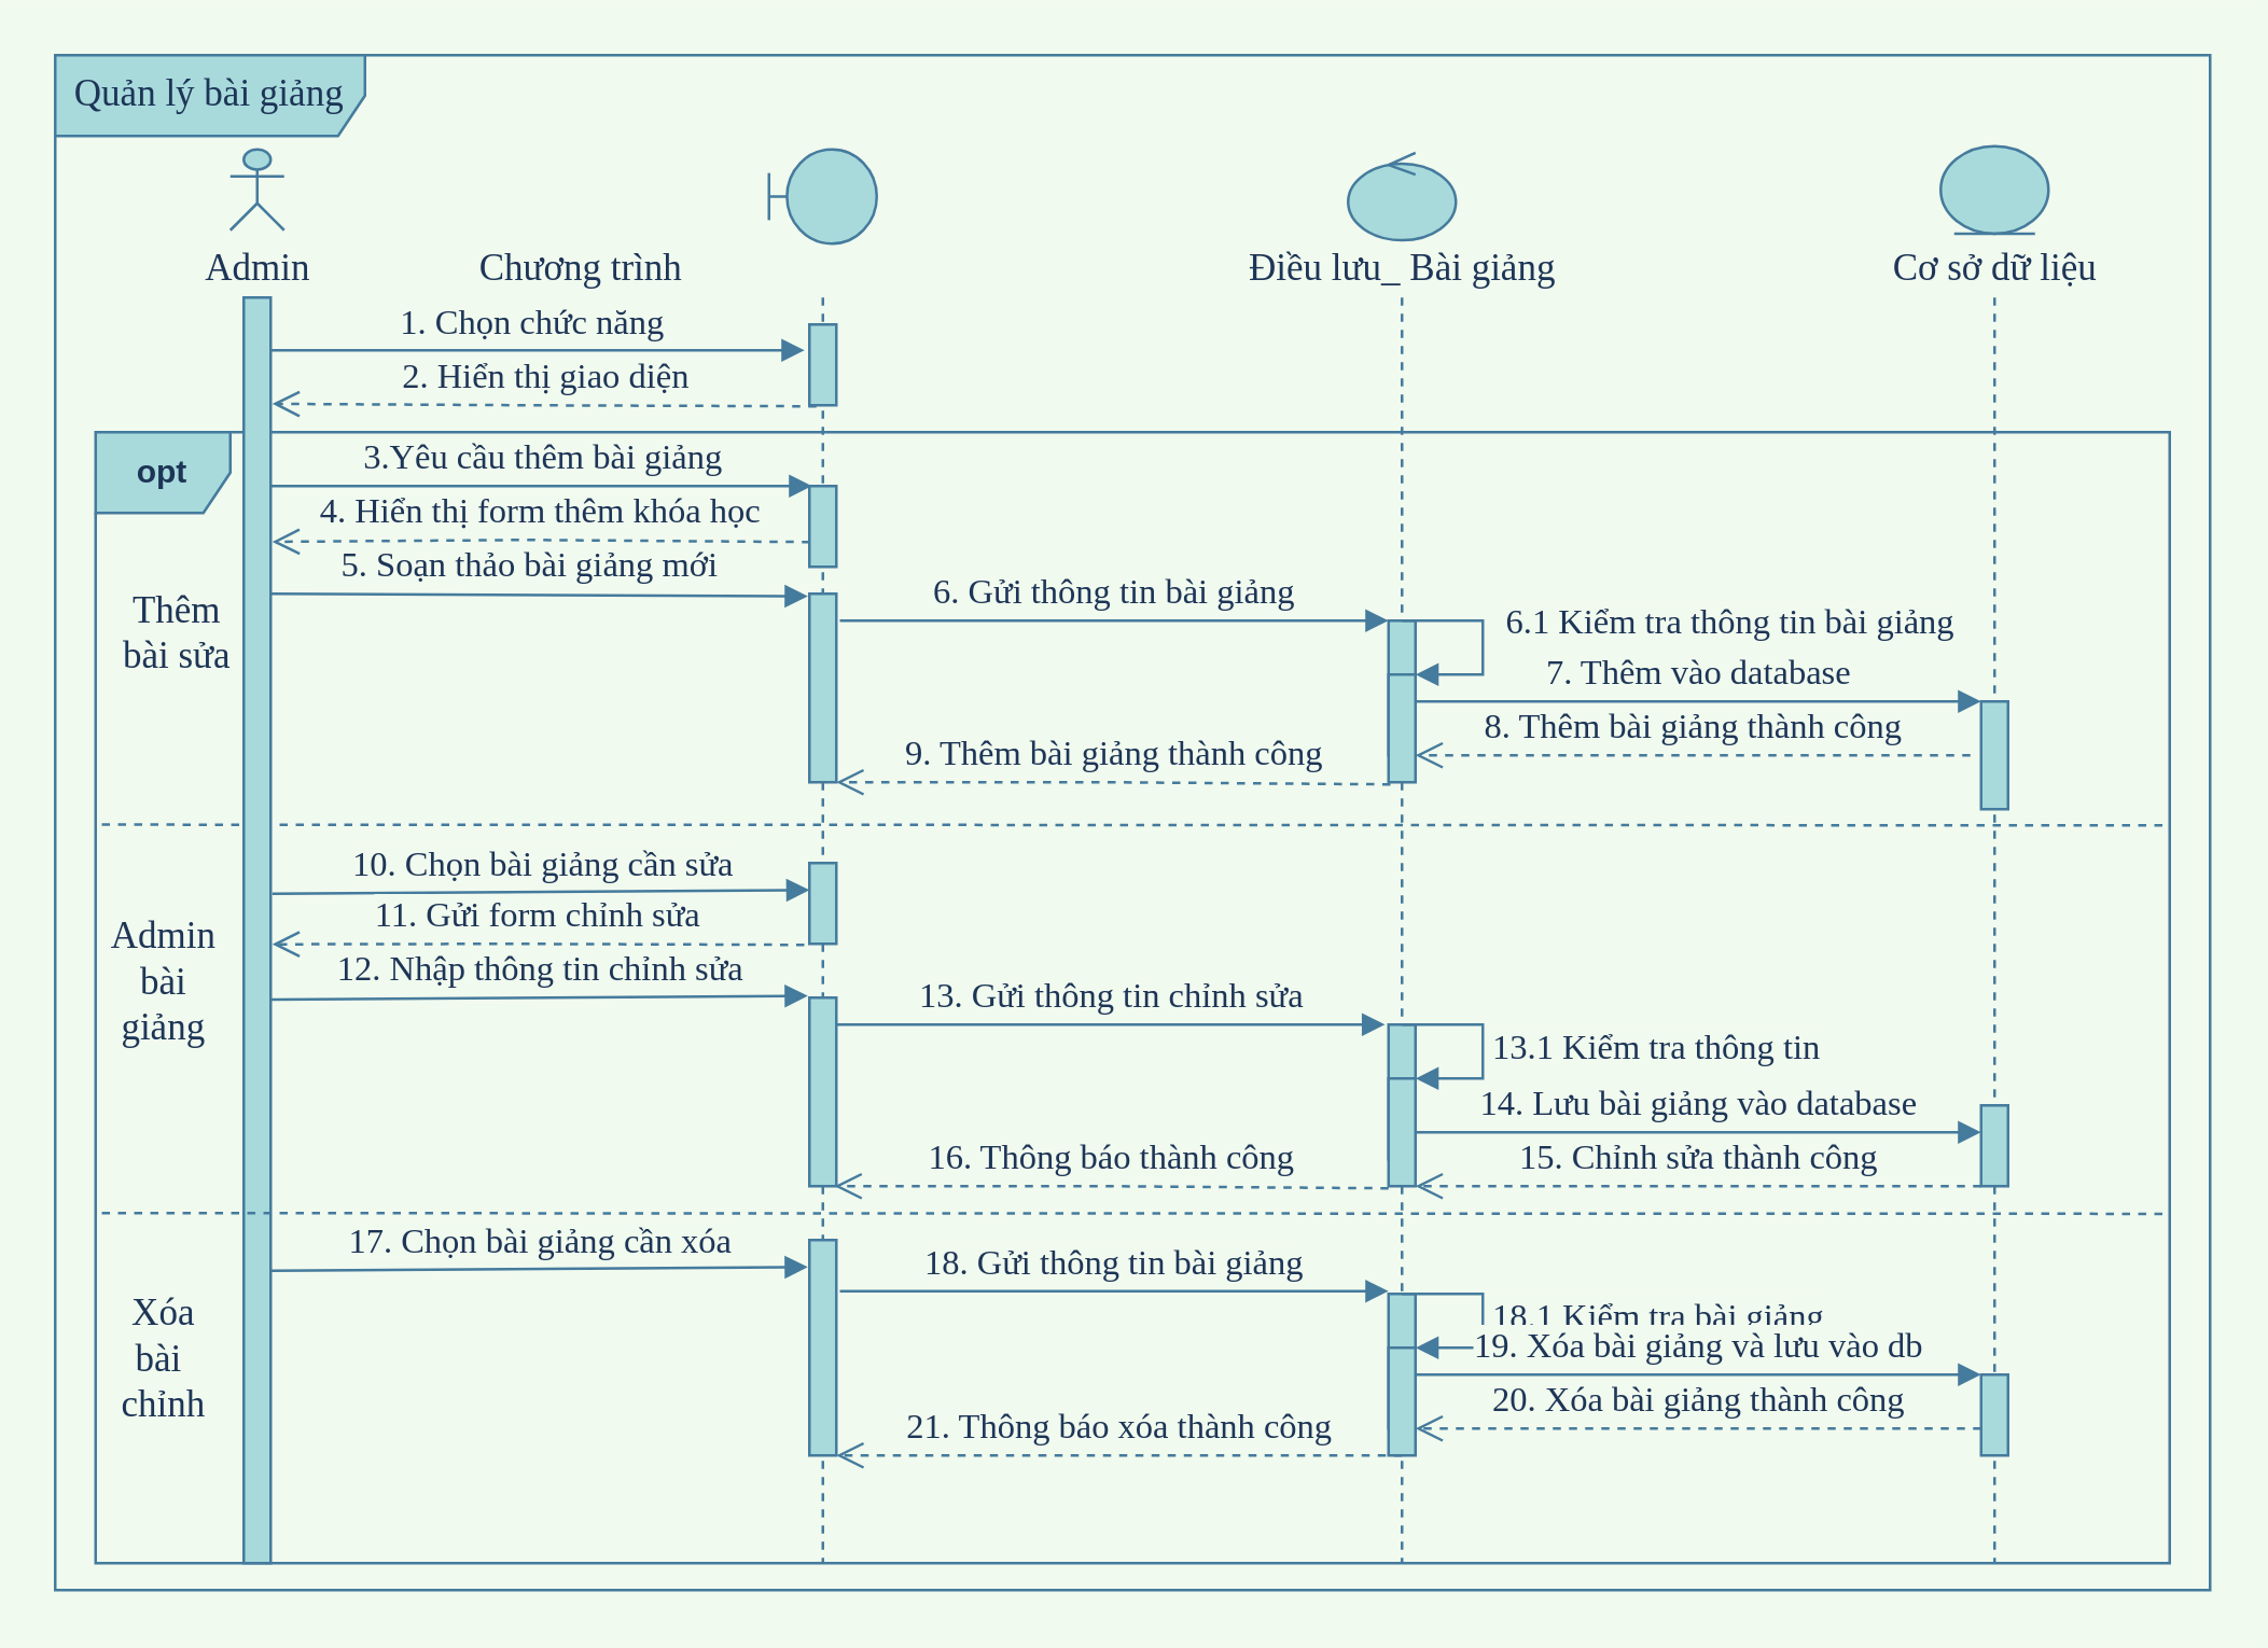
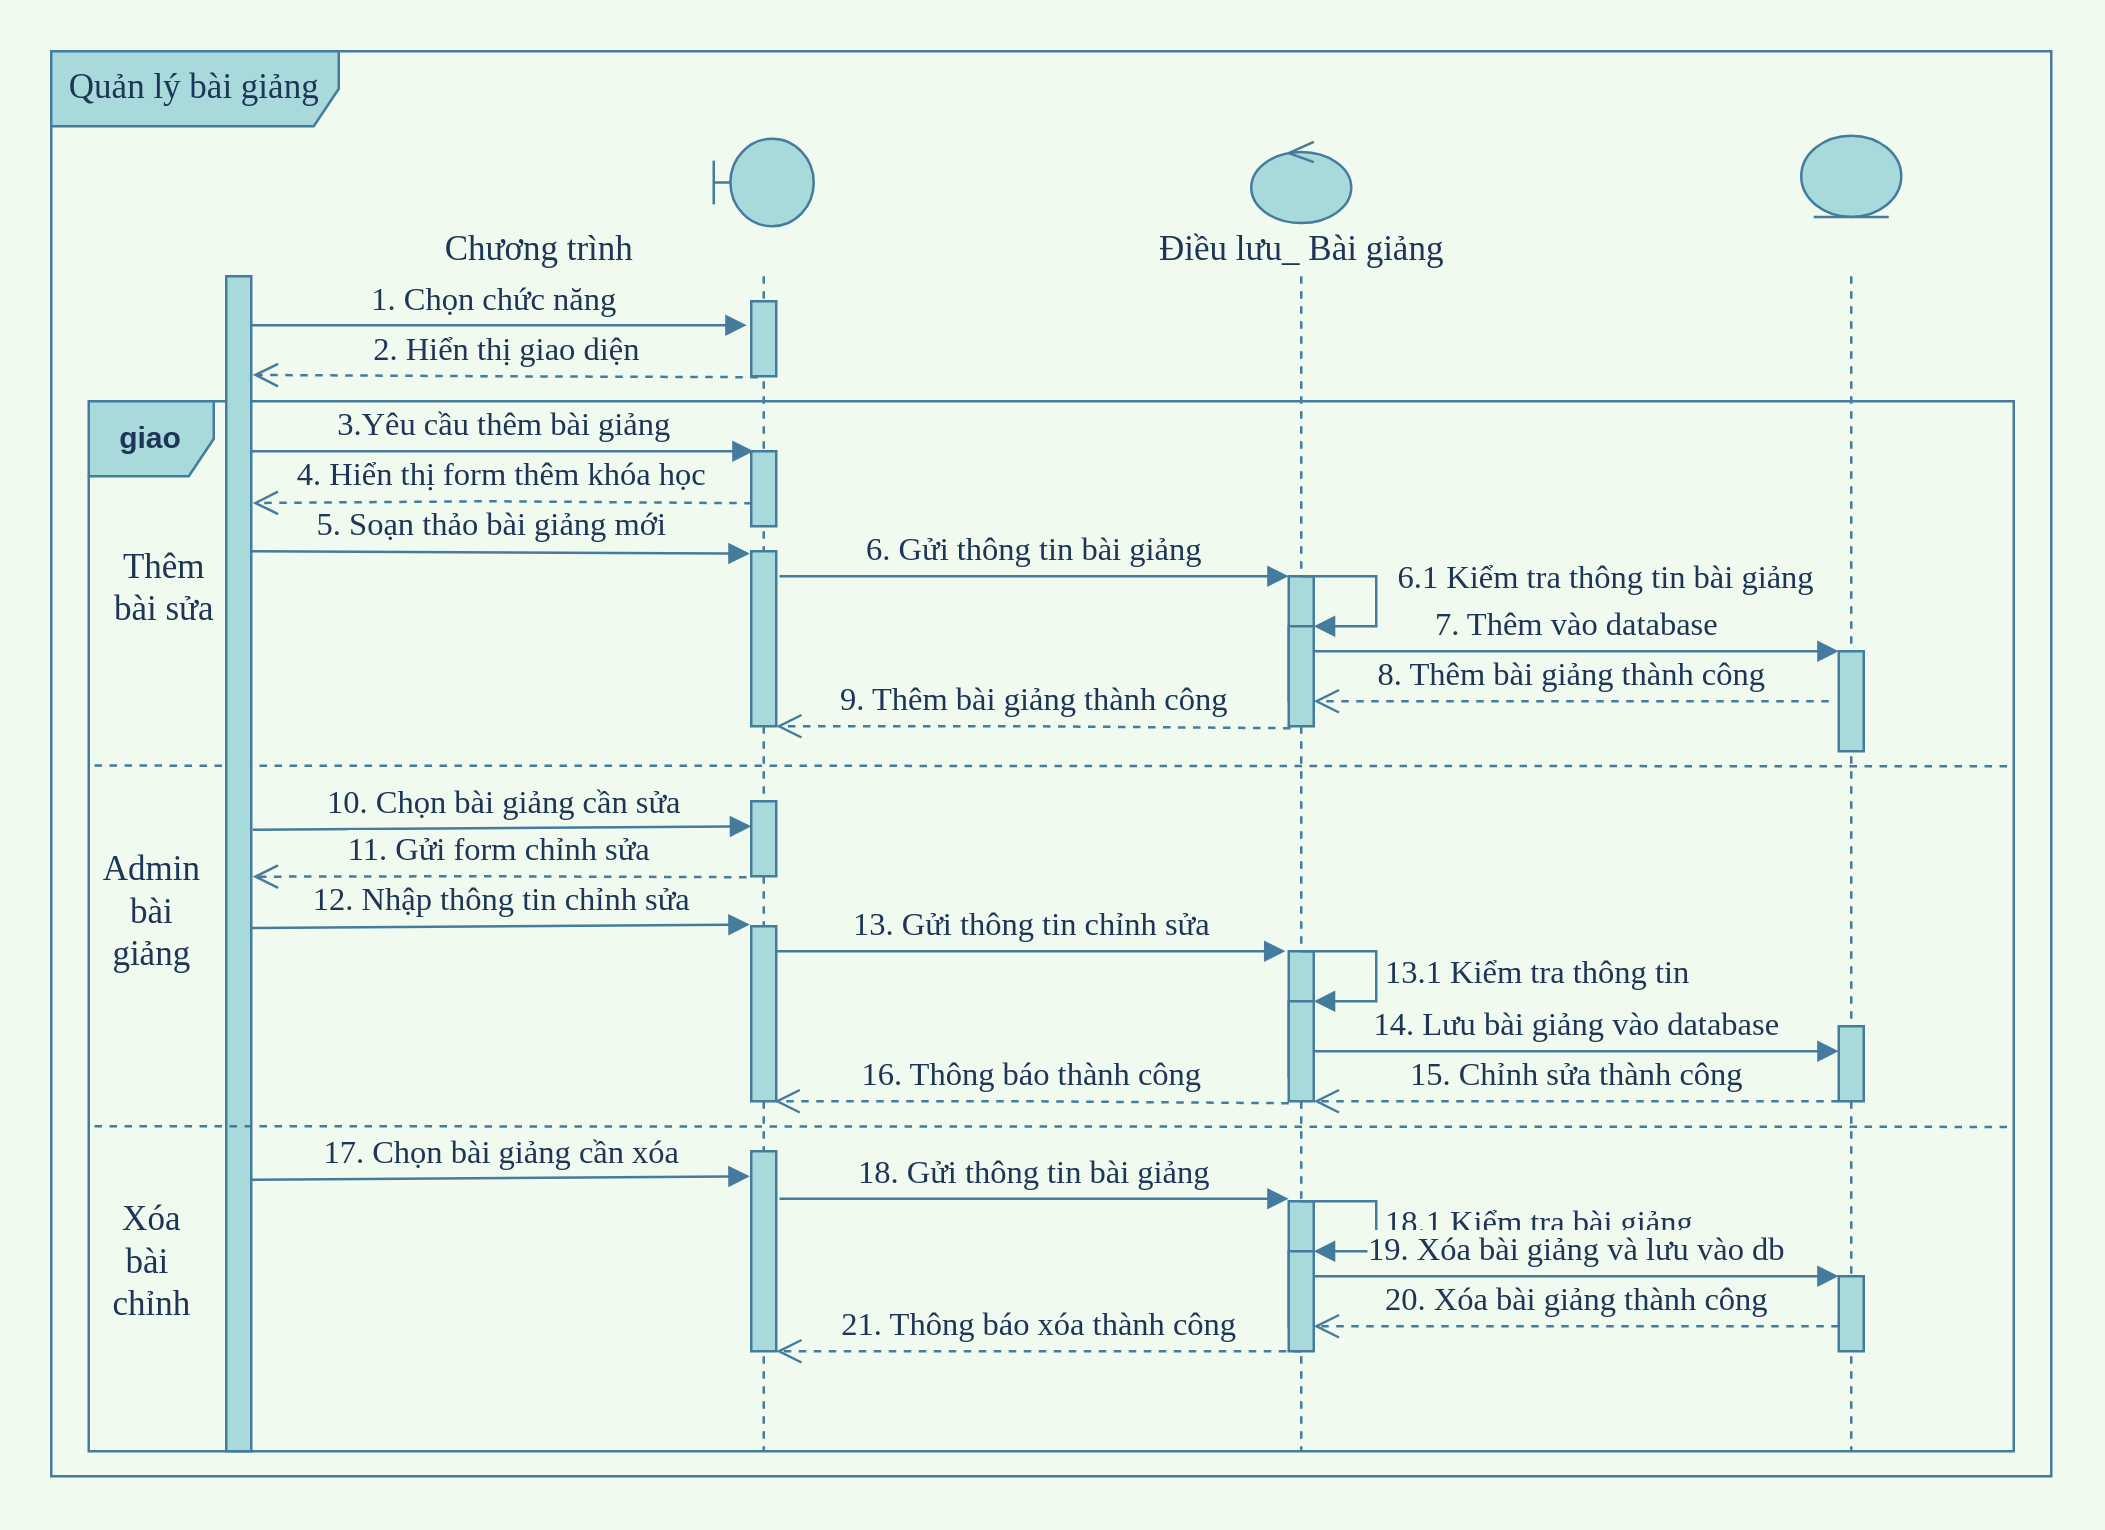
- <mxCell id="3" value="&lt;font style=&quot;font-size: 14px&quot;&gt;Admin&lt;/font&gt;" style="shape=umlActor;verticalLabelPosition=bottom;verticalAlign=top;html=1;fontFamily=Times New Roman;fontSize=13;fillColor=#A8DADC;strokeColor=#457B9D;fontColor=#1D3557;" parent="1" vertex="1"><mxGeometry x="85" y="55" width="20" height="30" as="geometry" /></mxCell>
- <mxCell id="32" value="&lt;font style=&quot;font-size: 14px&quot;&gt;Cơ sở dữ liệu&lt;/font&gt;" style="text;html=1;align=center;verticalAlign=middle;resizable=0;points=[];autosize=1;strokeColor=none;fillColor=none;fontFamily=Times New Roman;fontSize=13;fontColor=#1D3557;" parent="1" vertex="1"><mxGeometry x="695" y="90" width="90" height="20" as="geometry" /></mxCell>
- <mxCell id="4" value="&lt;b&gt;opt&lt;/b&gt;" style="shape=umlFrame;whiteSpace=wrap;html=1;width=50;height=30;fillColor=#A8DADC;strokeColor=#457B9D;fontColor=#1D3557;" parent="1" vertex="1"><mxGeometry x="35" y="160" width="770" height="420" as="geometry" /></mxCell>
+ <mxCell id="4" value="&lt;b&gt;giao&lt;/b&gt;" style="shape=umlFrame;whiteSpace=wrap;html=1;width=50;height=30;fillColor=#A8DADC;strokeColor=#457B9D;fontColor=#1D3557;" parent="1" vertex="1"><mxGeometry x="35" y="160" width="770" height="420" as="geometry" /></mxCell>
